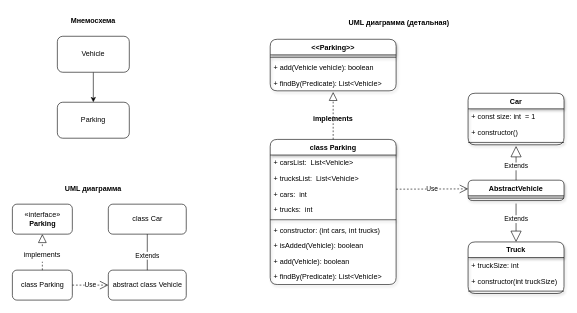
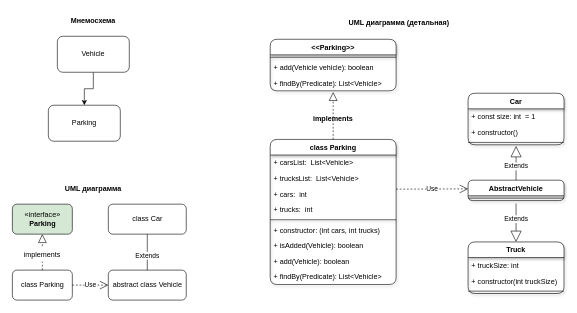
- <mxCell id="4" value="Parking" style="rounded=1;whiteSpace=wrap;html=1;" parent="1" vertex="1"><mxGeometry x="95" y="170" width="120" height="60" as="geometry" /></mxCell>
+ <mxCell id="4" value="Parking" style="rounded=1;whiteSpace=wrap;html=1;" parent="1" vertex="1"><mxGeometry x="80" y="175" width="120" height="60" as="geometry" /></mxCell>
- <mxCell id="5" value="«interface»&lt;br&gt;&lt;b&gt;Parking&lt;/b&gt;" style="html=1;rounded=1;" parent="1" vertex="1"><mxGeometry x="20" y="340" width="100" height="50" as="geometry" /></mxCell>
+ <mxCell id="5" value="«interface»&lt;br&gt;&lt;b&gt;Parking&lt;/b&gt;" style="html=1;rounded=1;fillColor=#d5e8d4;" parent="1" vertex="1"><mxGeometry x="20" y="340" width="100" height="50" as="geometry" /></mxCell>
